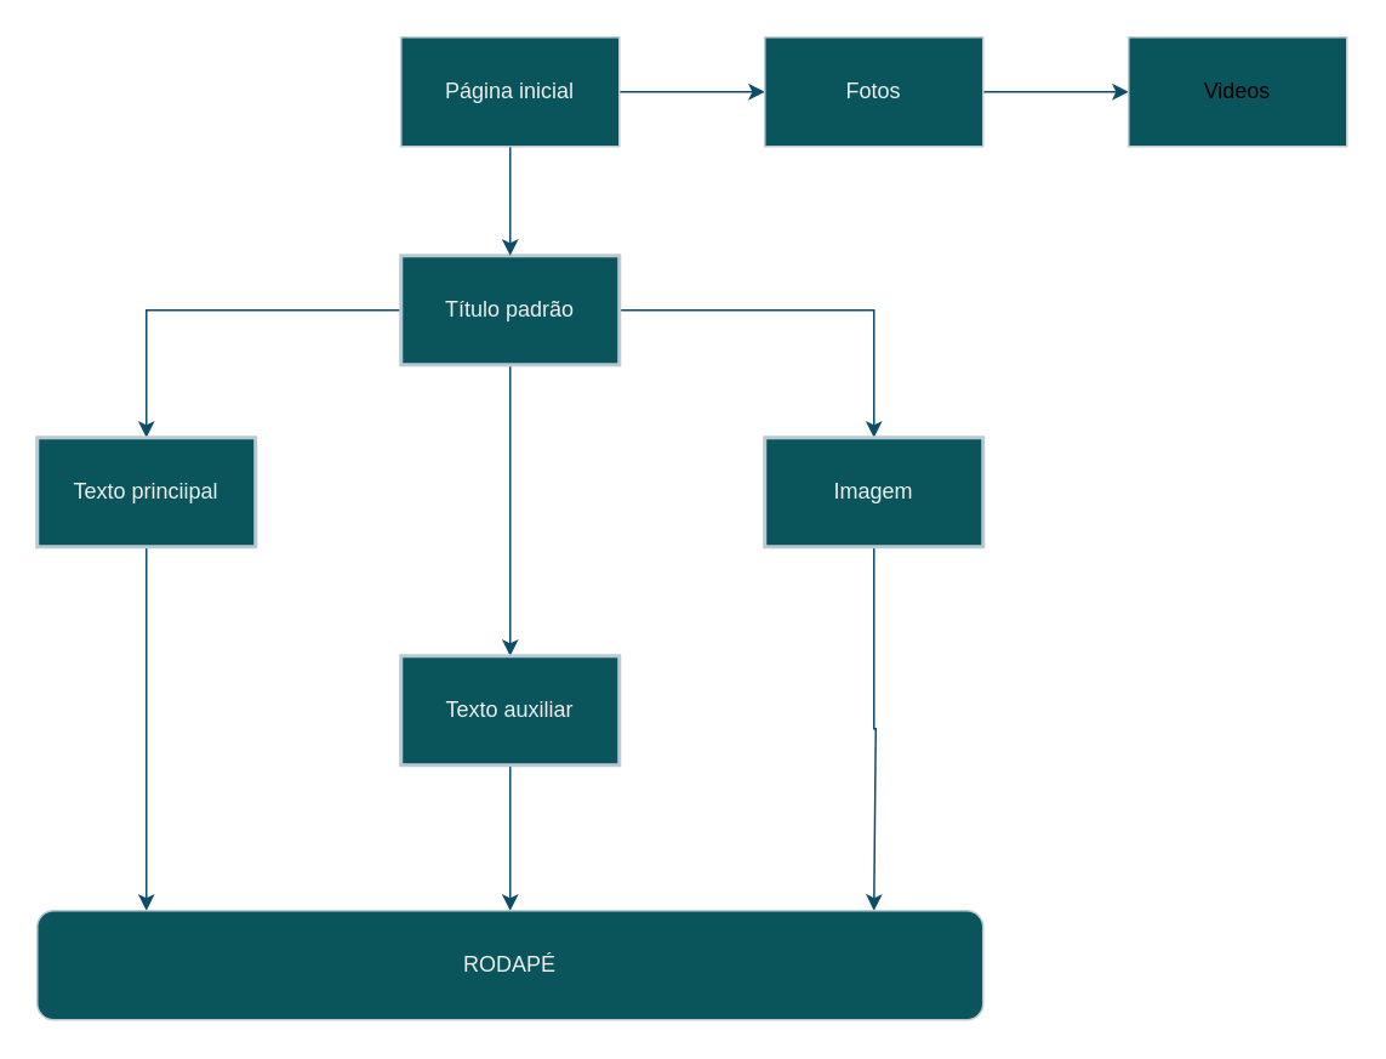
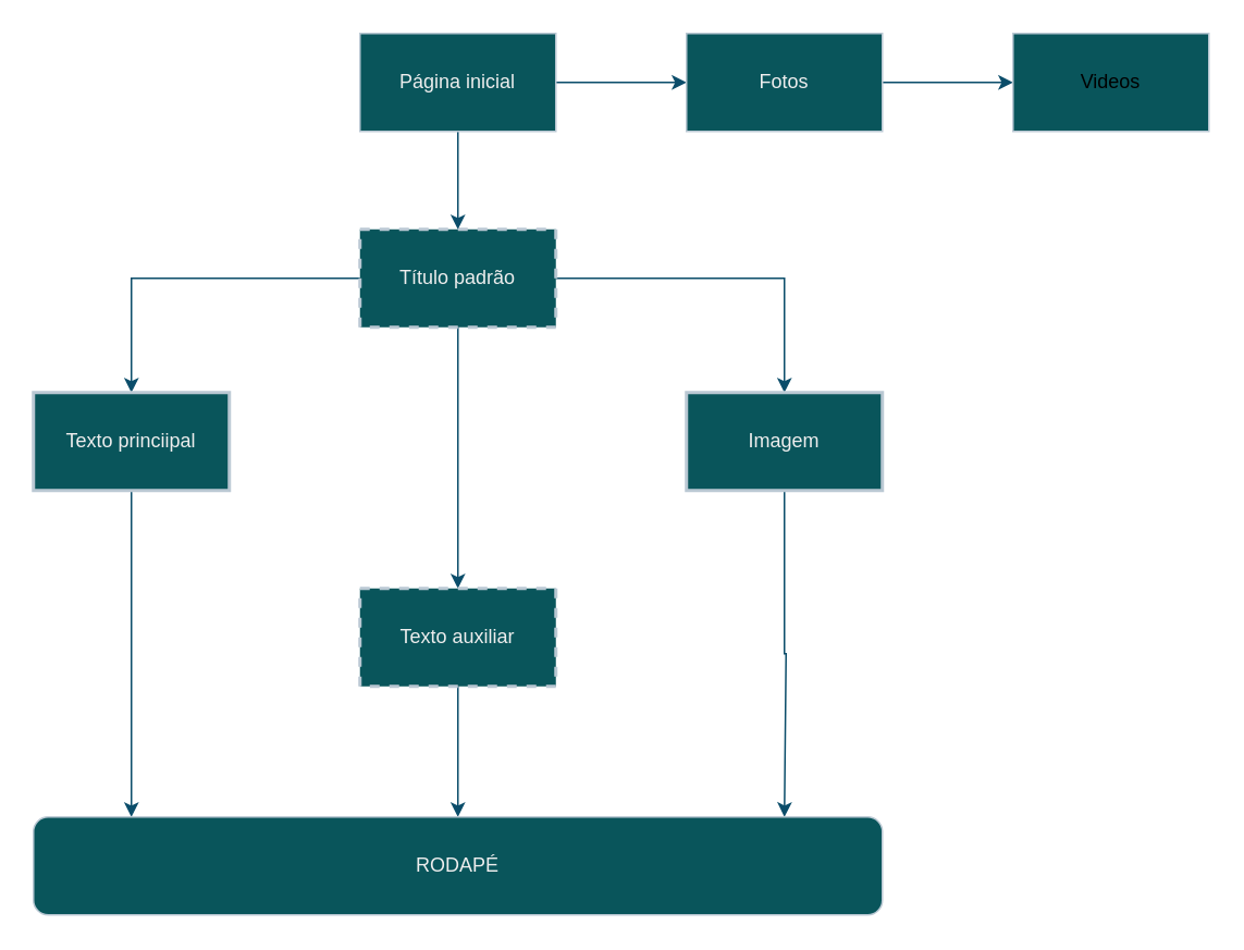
- <mxCell id="5" value="Título padrão" style="whiteSpace=wrap;html=1;align=center;strokeWidth=2;rounded=0;labelBackgroundColor=none;fillColor=#09555B;strokeColor=#BAC8D3;fontColor=#EEEEEE;labelPosition=center;verticalLabelPosition=middle;verticalAlign=middle;" parent="1" vertex="1"><mxGeometry x="220" y="140" width="120" height="60" as="geometry" /></mxCell>
+ <mxCell id="5" value="Título padrão" style="whiteSpace=wrap;html=1;align=center;strokeWidth=2;rounded=0;labelBackgroundColor=none;fillColor=#09555B;strokeColor=#BAC8D3;fontColor=#EEEEEE;labelPosition=center;verticalLabelPosition=middle;verticalAlign=middle;dashed=1;" parent="1" vertex="1"><mxGeometry x="220" y="140" width="120" height="60" as="geometry" /></mxCell>
- <mxCell id="10" value="Texto auxiliar" style="whiteSpace=wrap;html=1;align=center;strokeWidth=2;rounded=0;labelBackgroundColor=none;fillColor=#09555B;strokeColor=#BAC8D3;fontColor=#EEEEEE;labelPosition=center;verticalLabelPosition=middle;verticalAlign=middle;" parent="1" vertex="1"><mxGeometry x="220" y="360" width="120" height="60" as="geometry" /></mxCell>
+ <mxCell id="10" value="Texto auxiliar" style="whiteSpace=wrap;html=1;align=center;strokeWidth=2;rounded=0;labelBackgroundColor=none;fillColor=#09555B;strokeColor=#BAC8D3;fontColor=#EEEEEE;labelPosition=center;verticalLabelPosition=middle;verticalAlign=middle;dashed=1;" parent="1" vertex="1"><mxGeometry x="220" y="360" width="120" height="60" as="geometry" /></mxCell>
